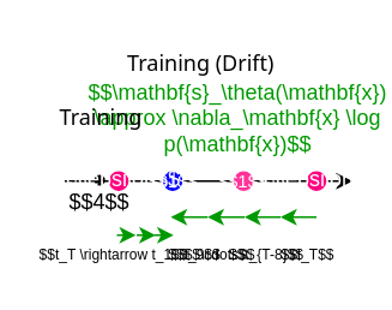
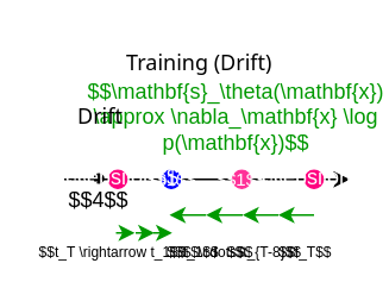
- <mxCell id="4" value="Training" style="text;html=1;align=center;verticalAlign=middle;whiteSpace=wrap;rounded=0;fontFamily=Segoe UI;" parent="1" vertex="1"><mxGeometry x="20.5" y="50" width="70" height="30" as="geometry" /></mxCell>
+ <mxCell id="4" value="Drift" style="text;html=1;align=center;verticalAlign=middle;whiteSpace=wrap;rounded=0;fontFamily=Segoe UI;" parent="1" vertex="1"><mxGeometry x="20.5" y="50" width="70" height="30" as="geometry" /></mxCell>
- <mxCell id="11" value="&lt;span style=&quot;font-size: 8px; text-wrap: nowrap;&quot;&gt;$$t_9$$&lt;/span&gt;" style="text;html=1;align=center;verticalAlign=middle;whiteSpace=wrap;rounded=0;" parent="1" vertex="1"><mxGeometry x="99.5" y="130" width="15.5" height="20" as="geometry" /></mxCell>
+ <mxCell id="11" value="&lt;span style=&quot;font-size: 8px; text-wrap: nowrap;&quot;&gt;$$t_1$$&lt;/span&gt;" style="text;html=1;align=center;verticalAlign=middle;whiteSpace=wrap;rounded=0;" parent="1" vertex="1"><mxGeometry x="99.5" y="130" width="15.5" height="20" as="geometry" /></mxCell>
